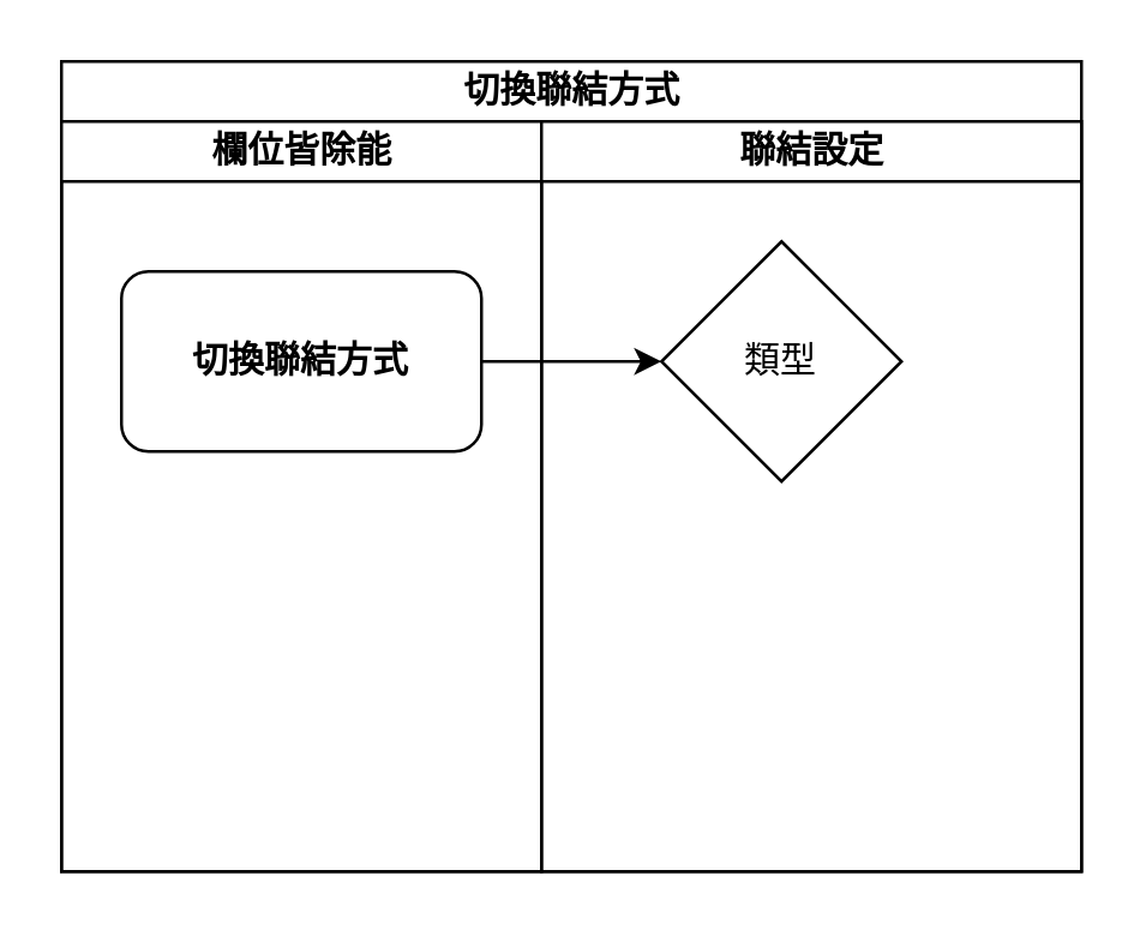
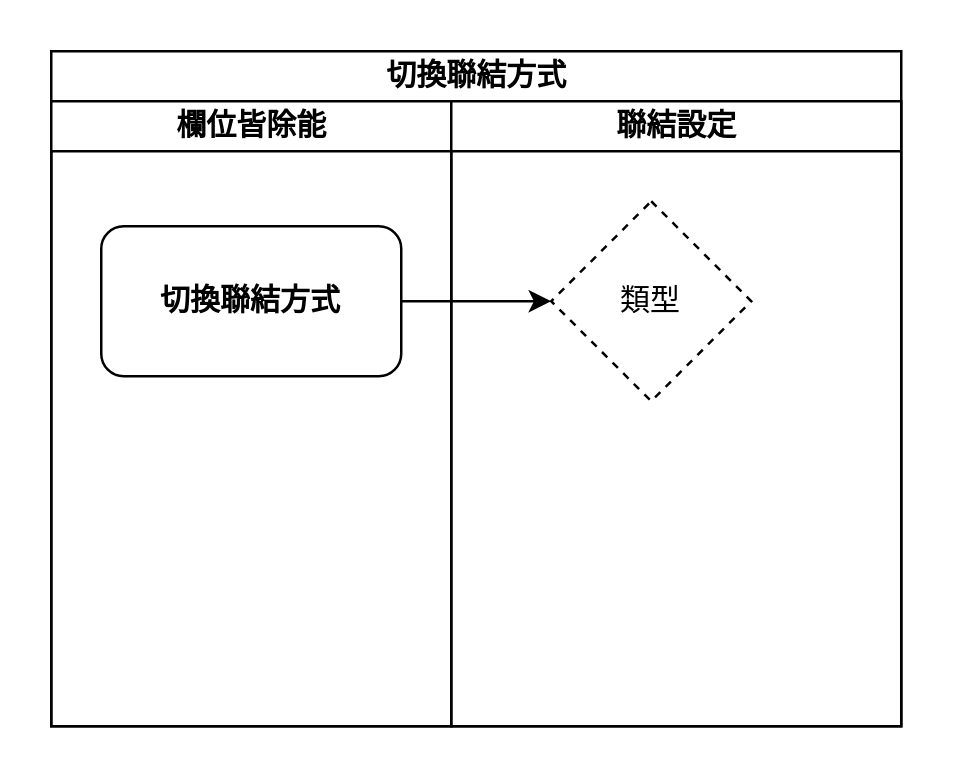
- <mxCell id="14" value="類型" style="rhombus;whiteSpace=wrap;html=1;" vertex="1" parent="13"><mxGeometry x="40" y="40" width="80" height="80" as="geometry" /></mxCell>
+ <mxCell id="14" value="類型" style="rhombus;whiteSpace=wrap;html=1;dashed=1;" vertex="1" parent="13"><mxGeometry x="40" y="40" width="80" height="80" as="geometry" /></mxCell>
